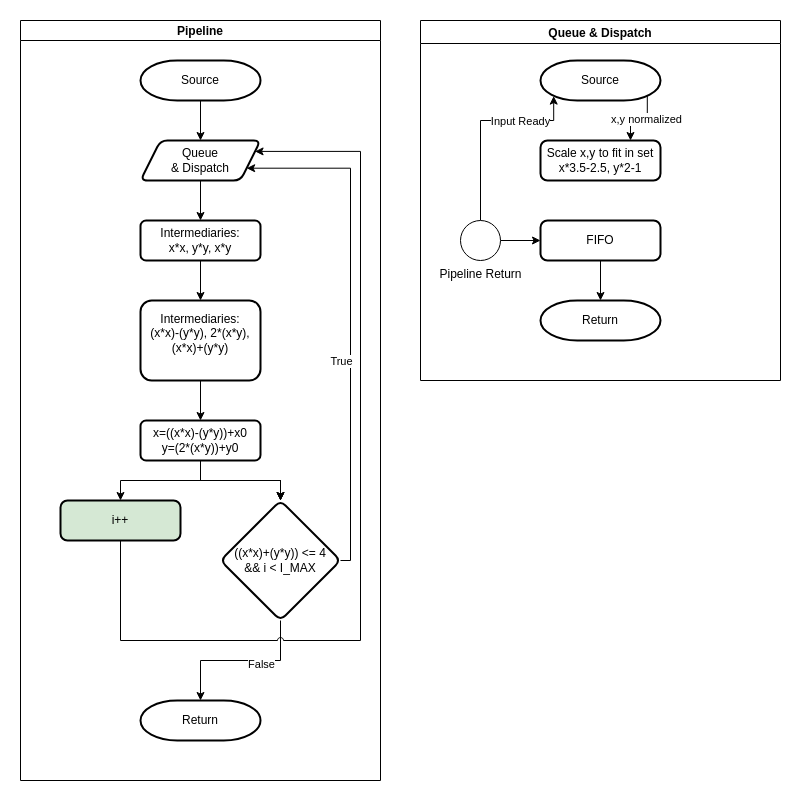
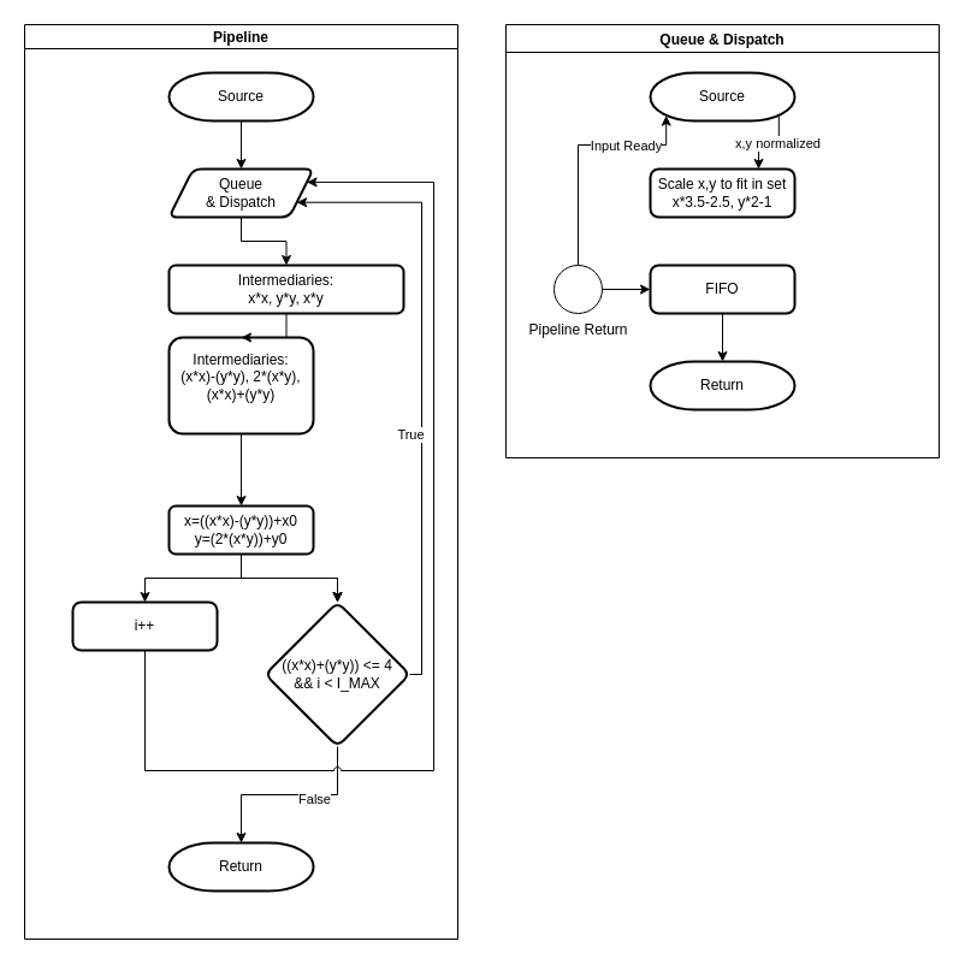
- <mxCell id="6" value="Intermediaries:&lt;br&gt;x*x, y*y, x*y" style="whiteSpace=wrap;html=1;rounded=1;strokeWidth=2;arcSize=14;" parent="2" vertex="1"><mxGeometry x="120" y="200" width="120" height="40" as="geometry" /></mxCell>
+ <mxCell id="6" value="Intermediaries:&lt;br&gt;x*x, y*y, x*y" style="whiteSpace=wrap;html=1;rounded=1;strokeWidth=2;arcSize=14;" parent="2" vertex="1"><mxGeometry x="120" y="200" width="195" height="40" as="geometry" /></mxCell>
- <mxCell id="8" value="Intermediaries:&lt;br&gt;(x*x)-(y*y), 2*(x*y),(x*x)+(y*y)&lt;br&gt;&amp;nbsp;" style="whiteSpace=wrap;html=1;rounded=1;strokeWidth=2;arcSize=14;" parent="2" vertex="1"><mxGeometry x="120" y="280" width="120" height="80" as="geometry" /></mxCell>
+ <mxCell id="8" value="Intermediaries:&lt;br&gt;(x*x)-(y*y), 2*(x*y),(x*x)+(y*y)&lt;br&gt;&amp;nbsp;" style="whiteSpace=wrap;html=1;rounded=1;strokeWidth=2;arcSize=14;" parent="2" vertex="1"><mxGeometry x="120" y="260" width="120" height="80" as="geometry" /></mxCell>
- <mxCell id="12" value="i++" style="rounded=1;whiteSpace=wrap;html=1;absoluteArcSize=1;arcSize=14;strokeWidth=2;fillColor=#d5e8d4;" parent="2" vertex="1"><mxGeometry x="40" y="480" width="120" height="40" as="geometry" /></mxCell>
+ <mxCell id="12" value="i++" style="rounded=1;whiteSpace=wrap;html=1;absoluteArcSize=1;arcSize=14;strokeWidth=2;" parent="2" vertex="1"><mxGeometry x="40" y="480" width="120" height="40" as="geometry" /></mxCell>
